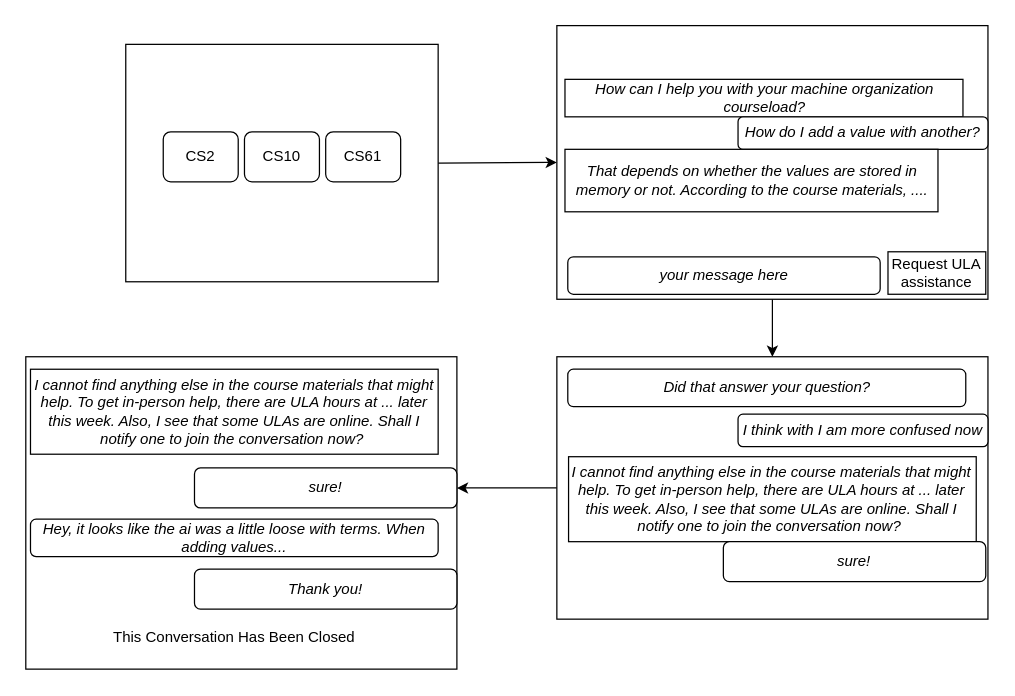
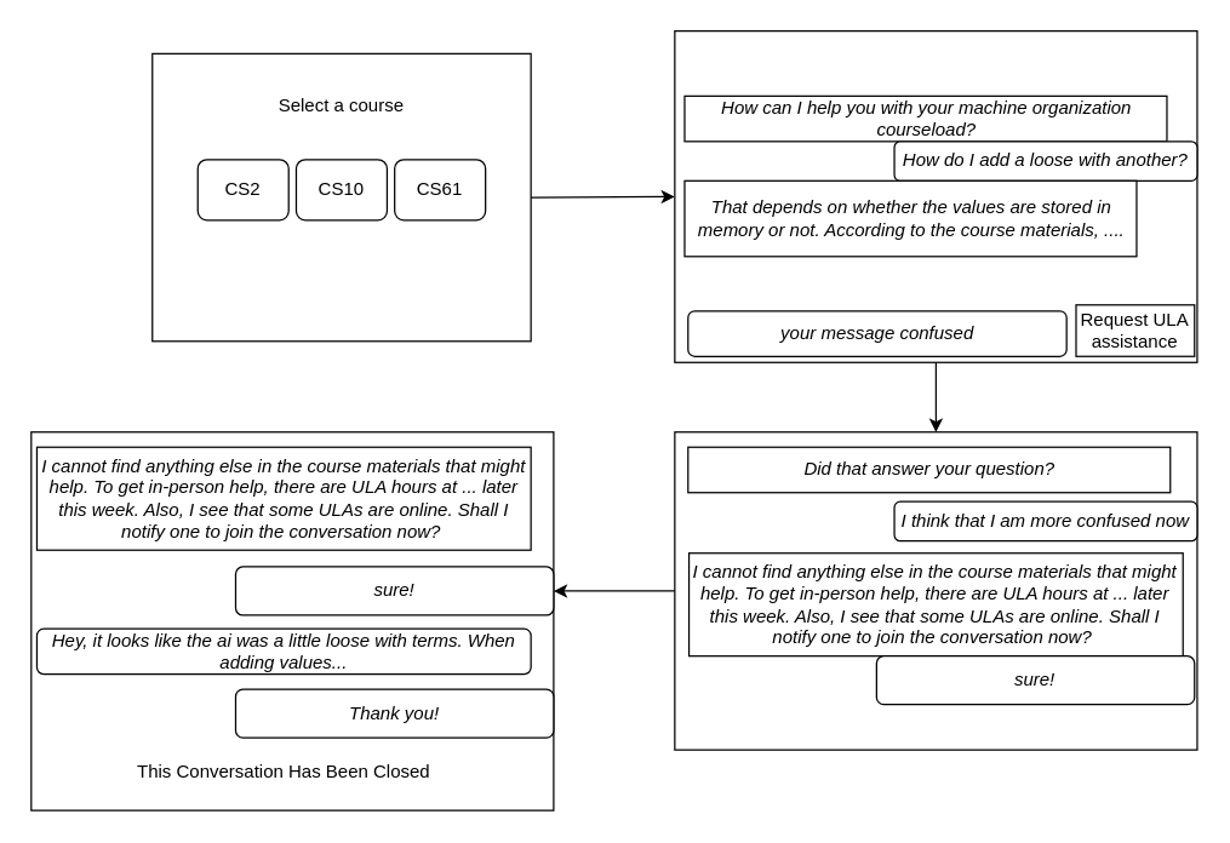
+ <mxCell id="4" value="Select a course" style="text;html=1;align=center;verticalAlign=middle;whiteSpace=wrap;rounded=0;" vertex="1" parent="1"><mxGeometry x="155" y="55" width="140" height="30" as="geometry" /></mxCell>
- <mxCell id="11" value="&lt;i&gt;How do I add a value with another?&lt;/i&gt;" style="rounded=1;whiteSpace=wrap;html=1;" vertex="1" parent="1"><mxGeometry x="590" y="93" width="200" height="26" as="geometry" /></mxCell>
+ <mxCell id="11" value="&lt;i&gt;How do I add a loose with another?&lt;/i&gt;" style="rounded=1;whiteSpace=wrap;html=1;" vertex="1" parent="1"><mxGeometry x="590" y="93" width="200" height="26" as="geometry" /></mxCell>
- <mxCell id="15" value="&lt;i&gt;your message here&lt;/i&gt;" style="rounded=1;whiteSpace=wrap;html=1;" vertex="1" parent="1"><mxGeometry x="453.75" y="205" width="250" height="30" as="geometry" /></mxCell>
+ <mxCell id="15" value="&lt;i&gt;your message confused&lt;/i&gt;" style="rounded=1;whiteSpace=wrap;html=1;" vertex="1" parent="1"><mxGeometry x="453.75" y="205" width="250" height="30" as="geometry" /></mxCell>
- <mxCell id="18" value="&lt;i&gt;Did that answer your question?&lt;/i&gt;" style="whiteSpace=wrap;html=1;rounded=1;" vertex="1" parent="1"><mxGeometry x="453.75" y="295" width="318.5" height="30" as="geometry" /></mxCell>
+ <mxCell id="18" value="&lt;i&gt;Did that answer your question?&lt;/i&gt;" style="rounded=0;whiteSpace=wrap;html=1;" vertex="1" parent="1"><mxGeometry x="453.75" y="295" width="318.5" height="30" as="geometry" /></mxCell>
- <mxCell id="17" value="&lt;i&gt;I think with I am more confused now&lt;/i&gt;" style="rounded=1;whiteSpace=wrap;html=1;" vertex="1" parent="1"><mxGeometry x="590" y="331" width="200" height="26" as="geometry" /></mxCell>
+ <mxCell id="17" value="&lt;i&gt;I think that I am more confused now&lt;/i&gt;" style="rounded=1;whiteSpace=wrap;html=1;" vertex="1" parent="1"><mxGeometry x="590" y="331" width="200" height="26" as="geometry" /></mxCell>
